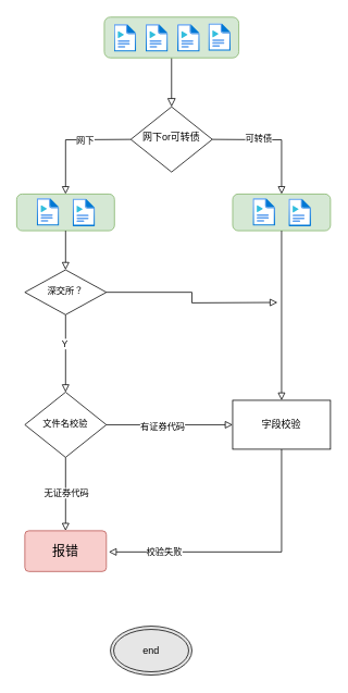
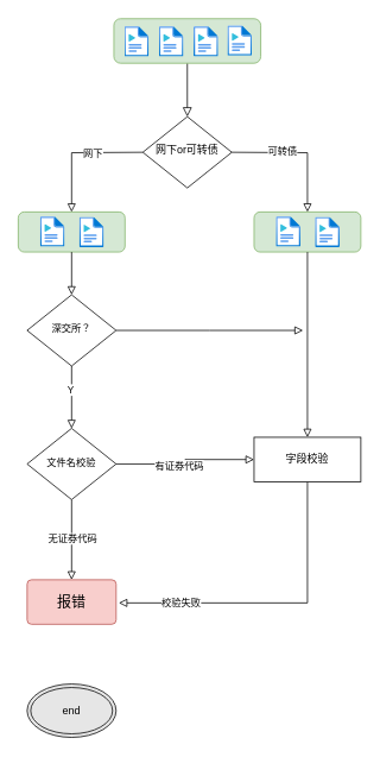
- <mxCell id="25" value="&lt;span style=&quot;font-size: 11px&quot;&gt;深交所？&lt;/span&gt;" style="rhombus;whiteSpace=wrap;html=1;shadow=0;fontFamily=Helvetica;fontSize=12;align=center;strokeWidth=1;spacing=6;spacingTop=-4;" vertex="1" parent="1"><mxGeometry x="30" y="330" width="100" height="55" as="geometry" /></mxCell>
+ <mxCell id="25" value="&lt;span style=&quot;font-size: 11px&quot;&gt;深交所？&lt;/span&gt;" style="rhombus;whiteSpace=wrap;html=1;shadow=0;fontFamily=Helvetica;fontSize=12;align=center;strokeWidth=1;spacing=6;spacingTop=-4;" vertex="1" parent="1"><mxGeometry x="30" y="330" width="100" height="80" as="geometry" /></mxCell>
- <mxCell id="35" value="字段校验" style="rounded=0;whiteSpace=wrap;html=1;" vertex="1" parent="1"><mxGeometry x="285" y="490" width="120" height="60" as="geometry" /></mxCell>
+ <mxCell id="35" value="字段校验" style="rounded=0;whiteSpace=wrap;html=1;" vertex="1" parent="1"><mxGeometry x="285" y="490" width="120" height="50" as="geometry" /></mxCell>
- <mxCell id="37" value="end" style="ellipse;shape=doubleEllipse;whiteSpace=wrap;html=1;fillColor=#E6E6E6;" vertex="1" parent="1"><mxGeometry x="135" y="767" width="100" height="60" as="geometry" /></mxCell>
+ <mxCell id="37" value="end" style="ellipse;shape=doubleEllipse;whiteSpace=wrap;html=1;fillColor=#E6E6E6;" vertex="1" parent="1"><mxGeometry x="30" y="767" width="100" height="60" as="geometry" /></mxCell>
